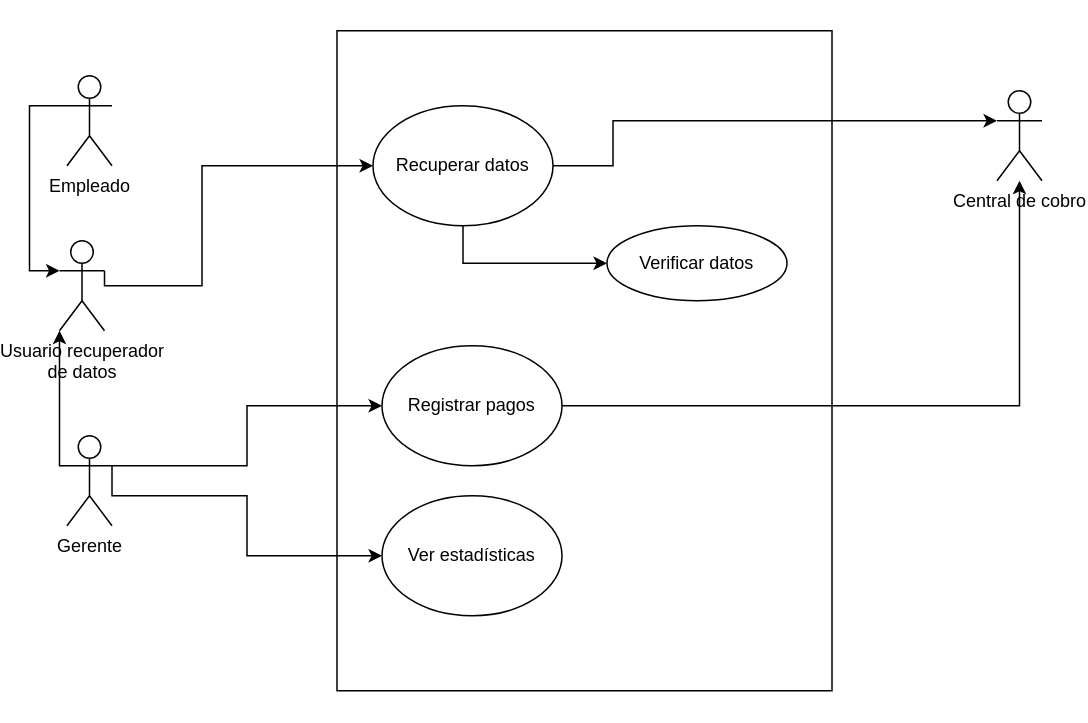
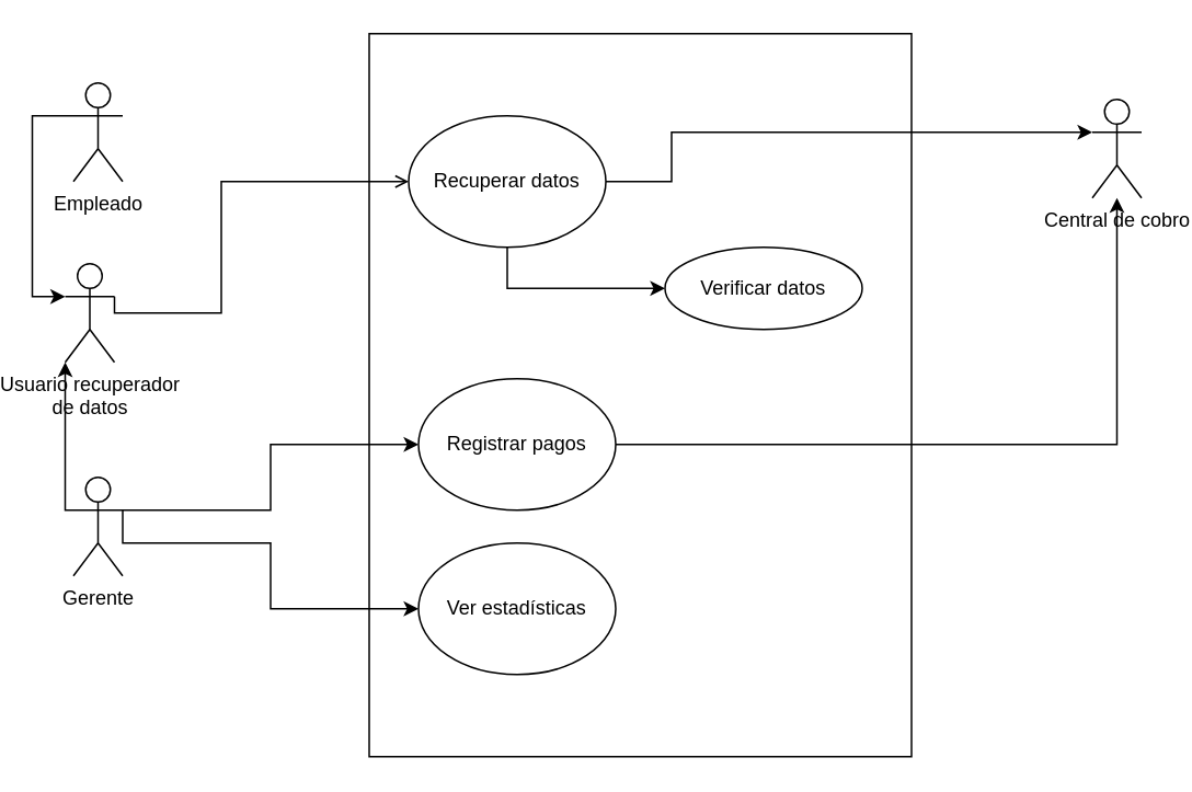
- <mxCell id="3" style="edgeStyle=orthogonalEdgeStyle;rounded=0;orthogonalLoop=1;jettySize=auto;html=1;exitX=1;exitY=0.333;exitDx=0;exitDy=0;exitPerimeter=0;entryX=0;entryY=0.5;entryDx=0;entryDy=0;" edge="1" parent="1" source="13" target="8"><mxGeometry relative="1" as="geometry"><Array as="points"><mxPoint x="115" y="190" /><mxPoint x="115" y="110" /></Array></mxGeometry></mxCell>
+ <mxCell id="3" style="edgeStyle=orthogonalEdgeStyle;rounded=0;orthogonalLoop=1;jettySize=auto;html=1;exitX=1;exitY=0.333;exitDx=0;exitDy=0;exitPerimeter=0;entryX=0;entryY=0.5;entryDx=0;entryDy=0;endArrow=open;" edge="1" parent="1" source="13" target="8"><mxGeometry relative="1" as="geometry"><Array as="points"><mxPoint x="115" y="190" /><mxPoint x="115" y="110" /></Array></mxGeometry></mxCell>
